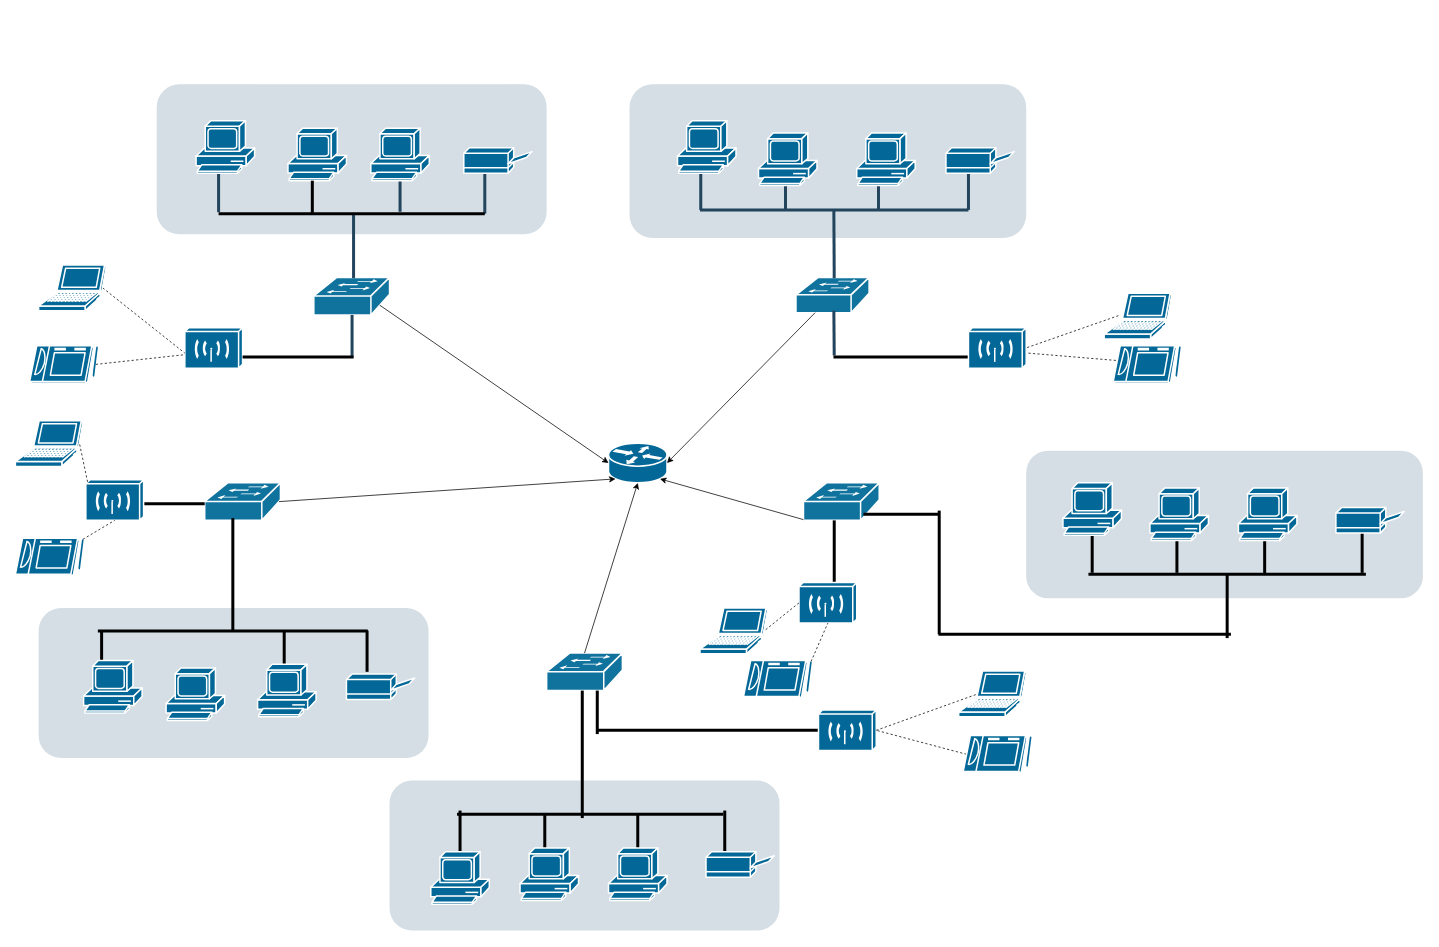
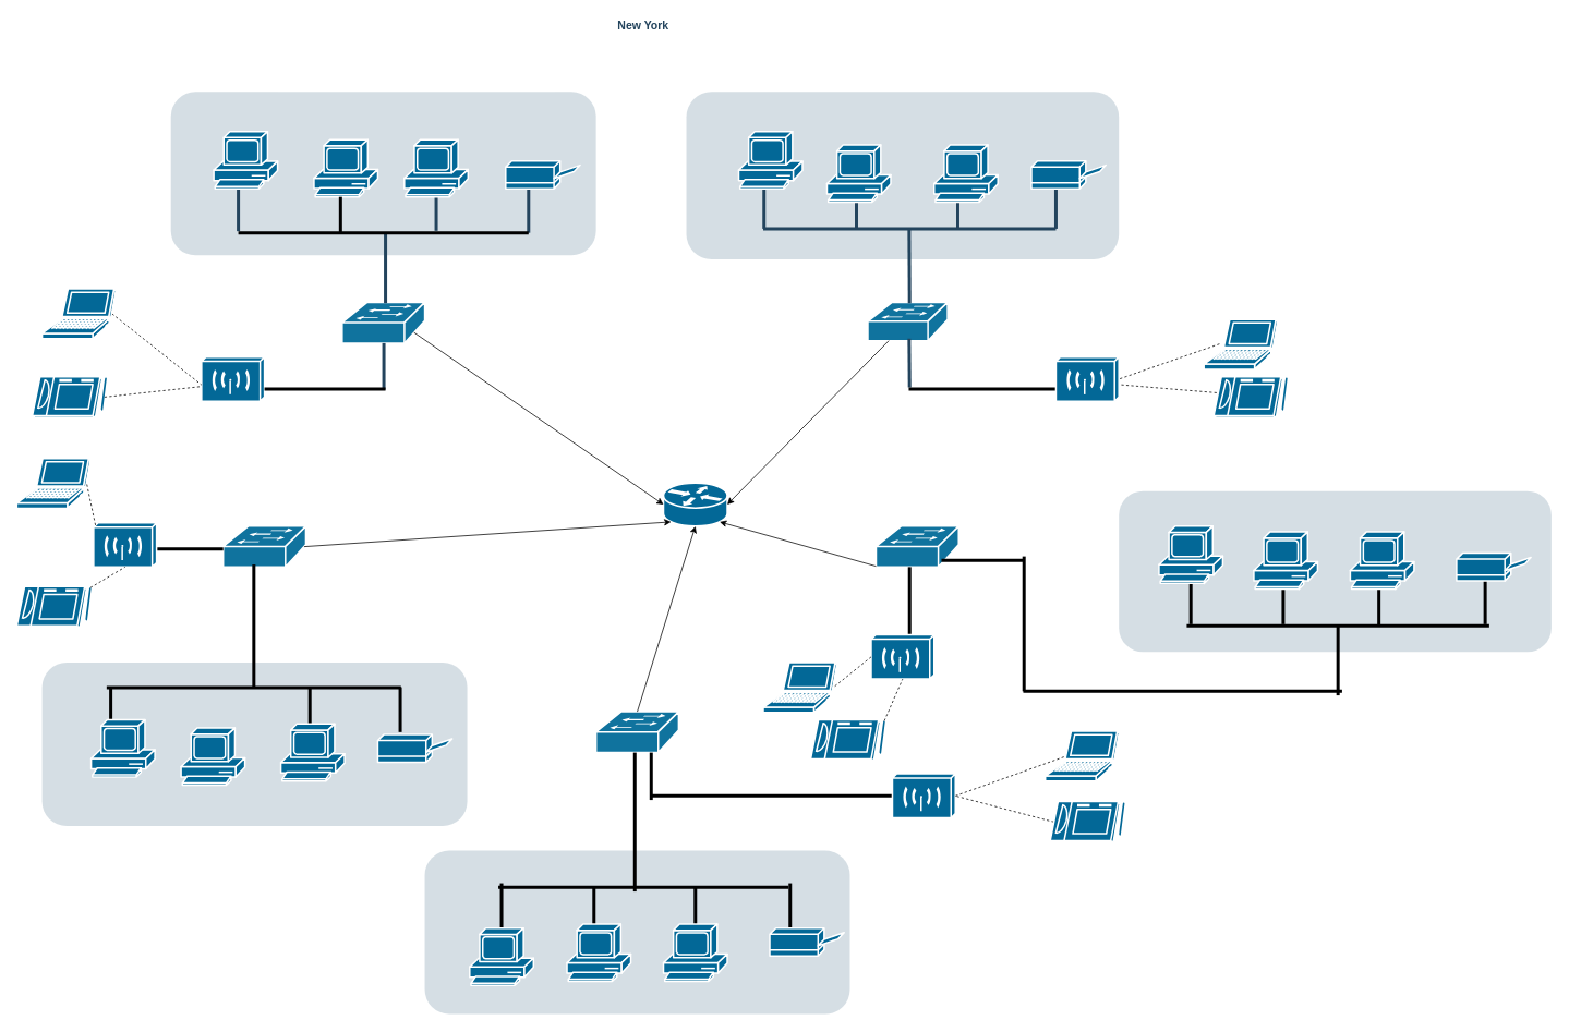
+ <mxCell id="22" value="&lt;font color=&quot;#23445d&quot;&gt;&lt;span style=&quot;caret-color: rgb(35, 68, 93);&quot;&gt;New York&lt;/span&gt;&lt;/font&gt;" style="rounded=1;whiteSpace=wrap;html=1;strokeColor=none;fillColor=none;fontSize=14;fontColor=#742B21;align=center;fontStyle=1" parent="1" vertex="1"><mxGeometry x="674" y="20" width="225" height="19" as="geometry" /></mxCell>
